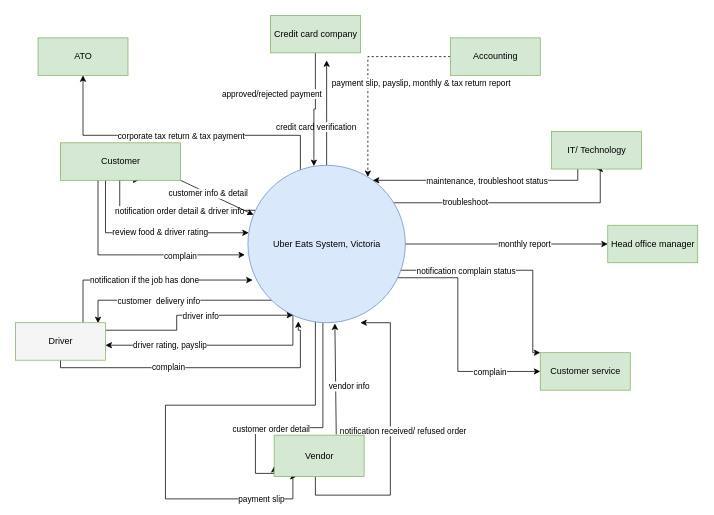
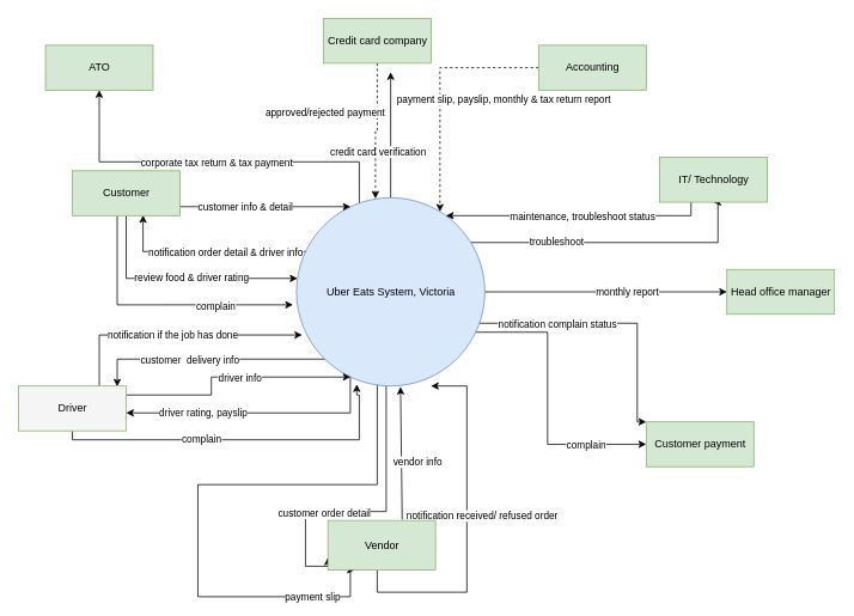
- <mxCell id="44" style="edgeStyle=orthogonalEdgeStyle;rounded=0;orthogonalLoop=1;jettySize=auto;html=1;entryX=0.419;entryY=0.005;entryDx=0;entryDy=0;entryPerimeter=0;" edge="1" parent="1" source="46" target="24"><mxGeometry relative="1" as="geometry" /></mxCell>
+ <mxCell id="44" style="edgeStyle=orthogonalEdgeStyle;rounded=0;orthogonalLoop=1;jettySize=auto;html=1;entryX=0.419;entryY=0.005;entryDx=0;entryDy=0;entryPerimeter=0;dashed=1;" edge="1" parent="1" source="46" target="24"><mxGeometry relative="1" as="geometry" /></mxCell>
- <mxCell id="31" value="Customer" style="html=1;dashed=0;whitespace=wrap;fillColor=#d5e8d4;strokeColor=#82b366;" vertex="1" parent="1"><mxGeometry x="80" y="190" width="160" height="50" as="geometry" /></mxCell>
+ <mxCell id="31" value="Customer" style="html=1;dashed=0;whitespace=wrap;fillColor=#d5e8d4;strokeColor=#82b366;" vertex="1" parent="1"><mxGeometry x="80" y="190" width="120" height="50" as="geometry" /></mxCell>
- <mxCell id="54" value="Customer service" style="html=1;dashed=0;whitespace=wrap;fillColor=#d5e8d4;strokeColor=#82b366;" vertex="1" parent="1"><mxGeometry x="720" y="470" width="120" height="50" as="geometry" /></mxCell>
+ <mxCell id="54" value="Customer payment" style="html=1;dashed=0;whitespace=wrap;fillColor=#d5e8d4;strokeColor=#82b366;" vertex="1" parent="1"><mxGeometry x="720" y="470" width="120" height="50" as="geometry" /></mxCell>
